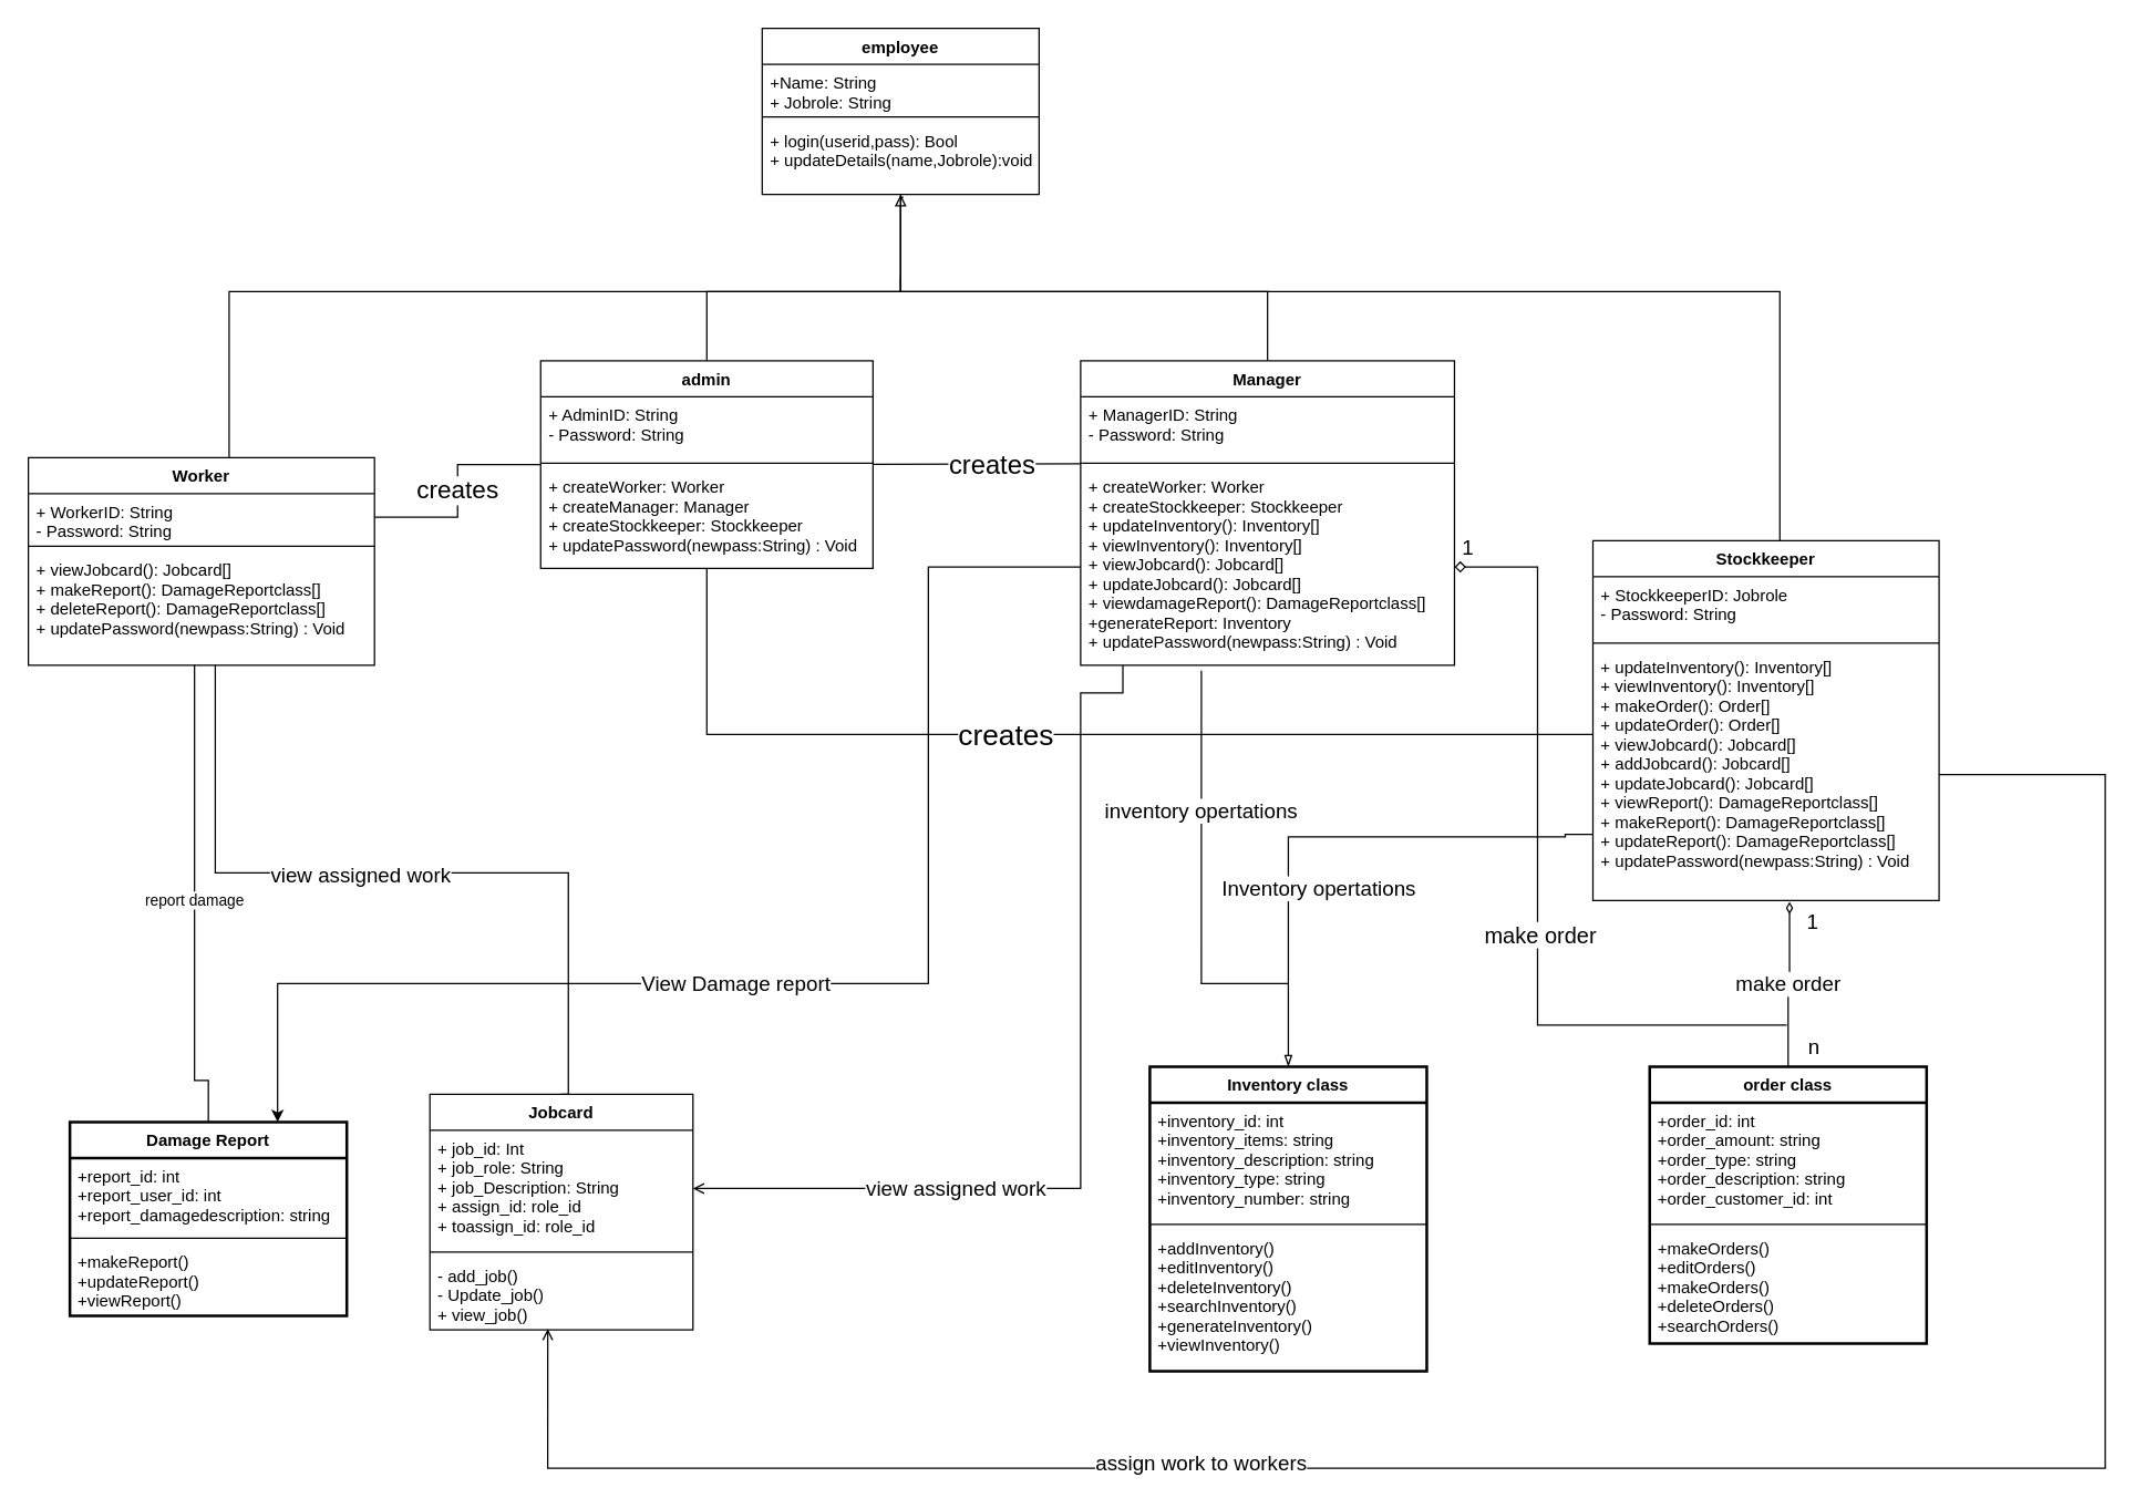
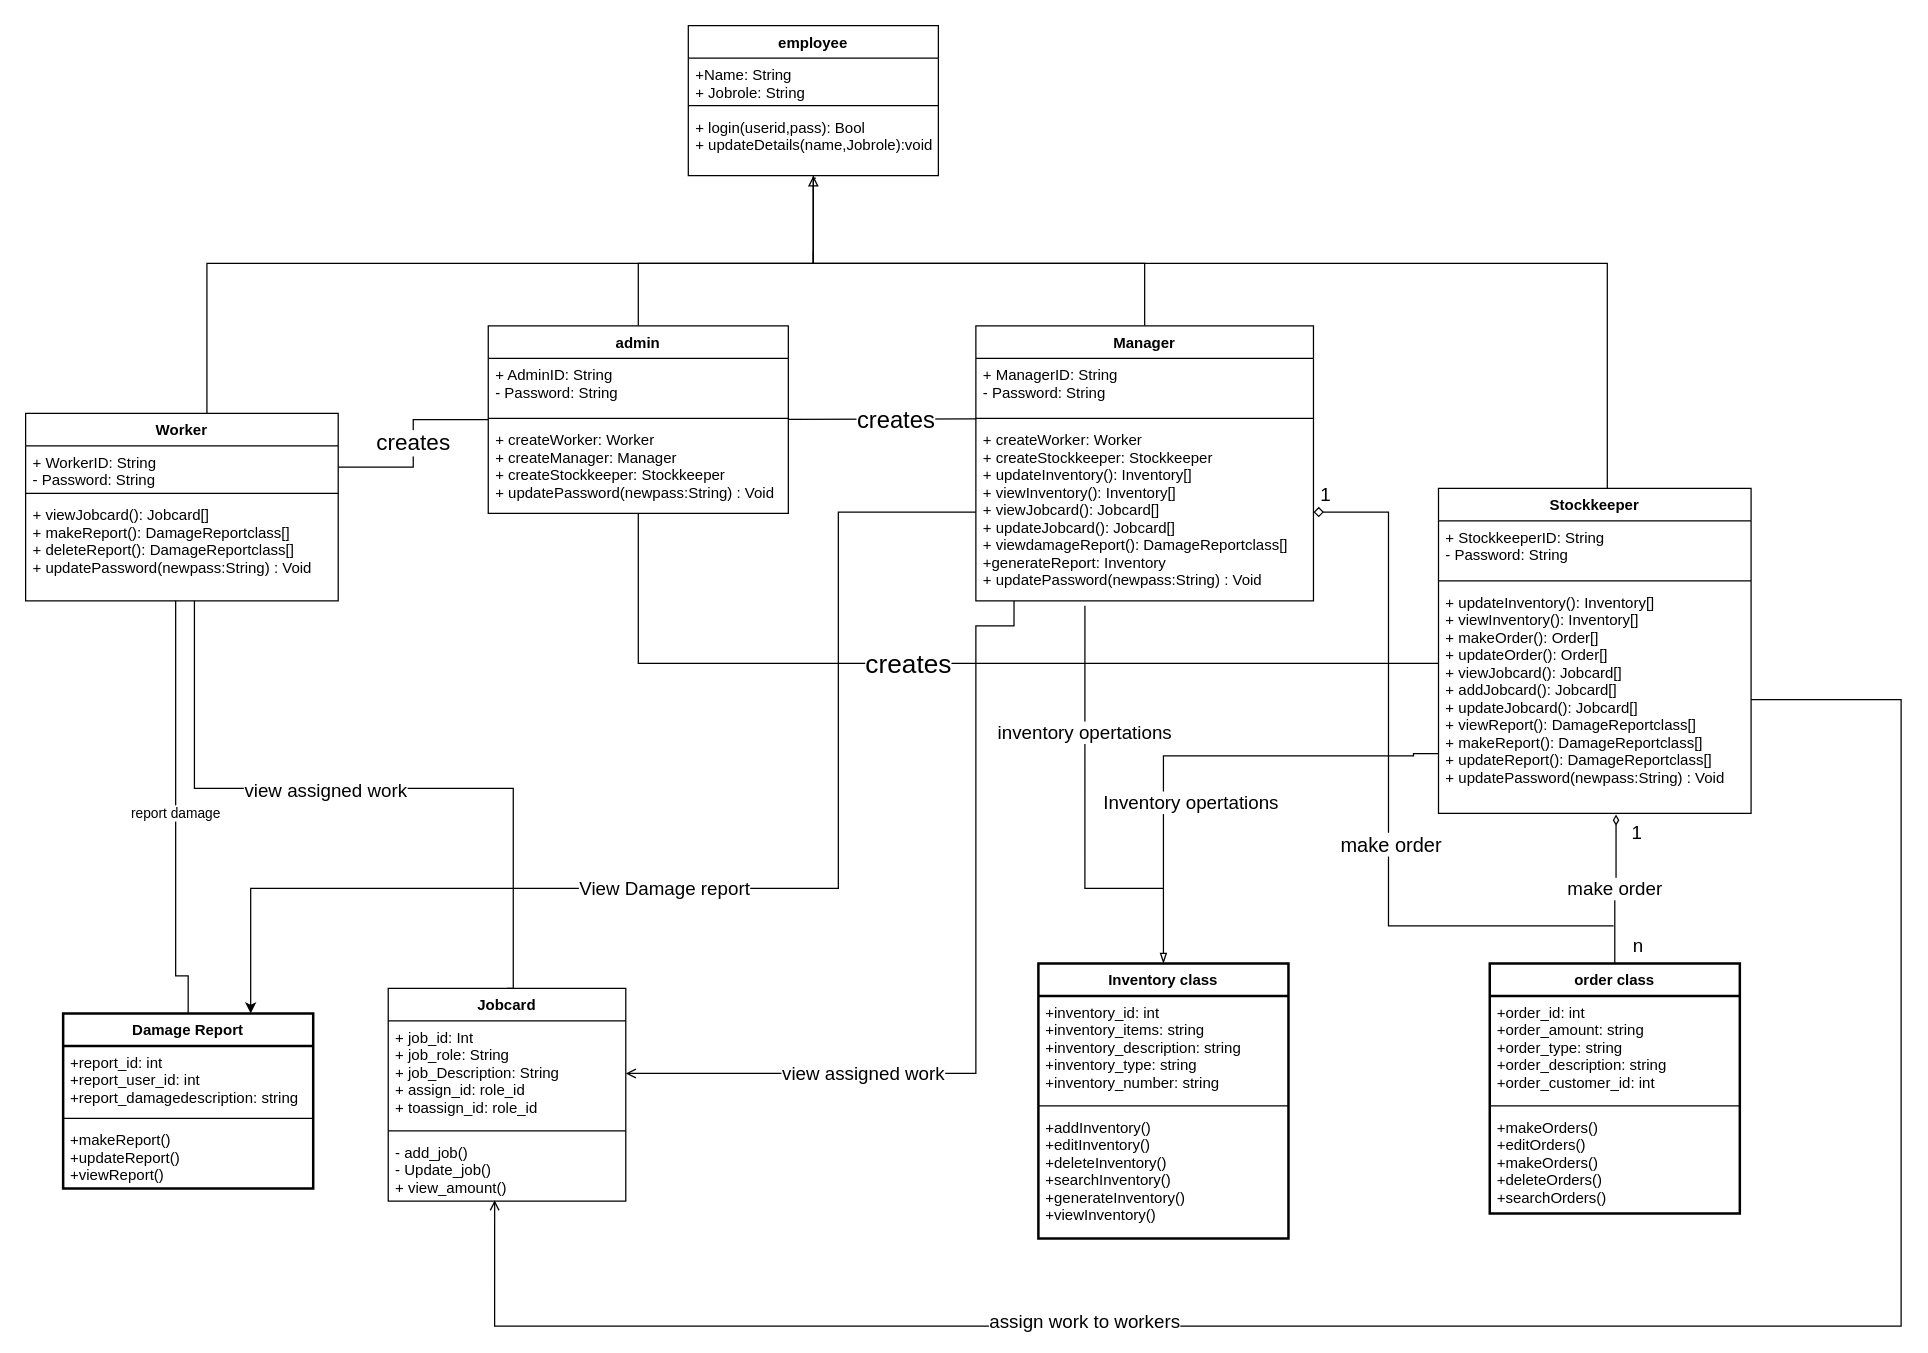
- <mxCell id="13" value="+ StockkeeperID: Jobrole&#10;- Password: String" style="text;strokeColor=none;fillColor=none;align=left;verticalAlign=top;spacingLeft=4;spacingRight=4;overflow=hidden;rotatable=0;points=[[0,0.5],[1,0.5]];portConstraint=eastwest;" parent="12" vertex="1"><mxGeometry y="26" width="250" height="44" as="geometry" /></mxCell>
+ <mxCell id="13" value="+ StockkeeperID: String&#10;- Password: String" style="text;strokeColor=none;fillColor=none;align=left;verticalAlign=top;spacingLeft=4;spacingRight=4;overflow=hidden;rotatable=0;points=[[0,0.5],[1,0.5]];portConstraint=eastwest;" parent="12" vertex="1"><mxGeometry y="26" width="250" height="44" as="geometry" /></mxCell>
- <mxCell id="47" value="- add_job()&#10;- Update_job()&#10;+ view_job()&#10;" style="text;strokeColor=none;fillColor=none;align=left;verticalAlign=top;spacingLeft=4;spacingRight=4;overflow=hidden;rotatable=0;points=[[0,0.5],[1,0.5]];portConstraint=eastwest;" parent="44" vertex="1"><mxGeometry y="118" width="190" height="52" as="geometry" /></mxCell>
+ <mxCell id="47" value="- add_job()&#10;- Update_job()&#10;+ view_amount()&#10;" style="text;strokeColor=none;fillColor=none;align=left;verticalAlign=top;spacingLeft=4;spacingRight=4;overflow=hidden;rotatable=0;points=[[0,0.5],[1,0.5]];portConstraint=eastwest;" parent="44" vertex="1"><mxGeometry y="118" width="190" height="52" as="geometry" /></mxCell>
